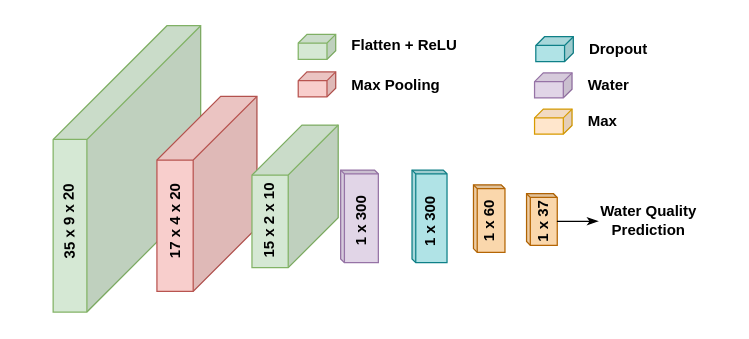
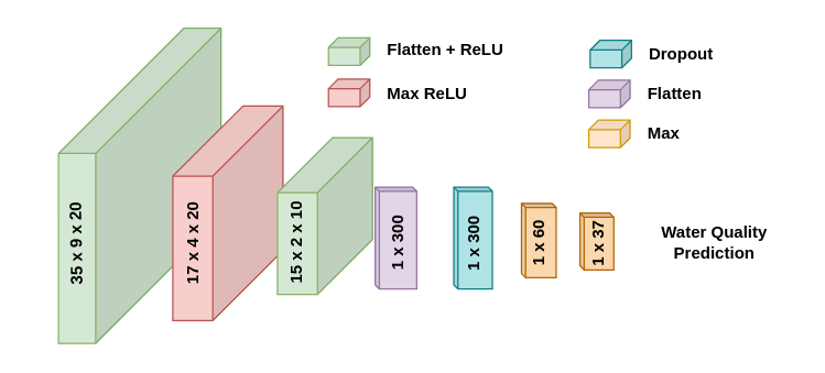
- <mxCell id="14" value="Max Pooling" style="text;html=1;strokeColor=none;fillColor=none;align=left;verticalAlign=middle;whiteSpace=wrap;rounded=0;fontStyle=1" parent="1" vertex="1"><mxGeometry x="278.5" y="55.94" width="93.5" height="23.88" as="geometry" /></mxCell>
+ <mxCell id="14" value="Max ReLU" style="text;html=1;strokeColor=none;fillColor=none;align=left;verticalAlign=middle;whiteSpace=wrap;rounded=0;fontStyle=1" parent="1" vertex="1"><mxGeometry x="278.5" y="55.94" width="93.5" height="23.88" as="geometry" /></mxCell>
- <mxCell id="19" value="Water" style="text;html=1;strokeColor=none;fillColor=none;align=left;verticalAlign=middle;whiteSpace=wrap;rounded=0;fontStyle=1" parent="1" vertex="1"><mxGeometry x="468" y="55.88" width="54" height="23.88" as="geometry" /></mxCell>
+ <mxCell id="19" value="Flatten" style="text;html=1;strokeColor=none;fillColor=none;align=left;verticalAlign=middle;whiteSpace=wrap;rounded=0;fontStyle=1" parent="1" vertex="1"><mxGeometry x="468" y="55.88" width="54" height="23.88" as="geometry" /></mxCell>
- <mxCell id="20" style="edgeStyle=none;rounded=0;orthogonalLoop=1;jettySize=auto;html=1;exitX=0;exitY=0.5;exitDx=0;exitDy=0;endArrow=none;endFill=0;strokeColor=default;startArrow=classicThin;startFill=1;entryX=0.5;entryY=1;entryDx=0;entryDy=0;" parent="1" source="21" target="25" edge="1"><mxGeometry relative="1" as="geometry"><mxPoint x="457" y="169.62" as="targetPoint" /><mxPoint x="478" y="169.43" as="sourcePoint" /></mxGeometry></mxCell>
